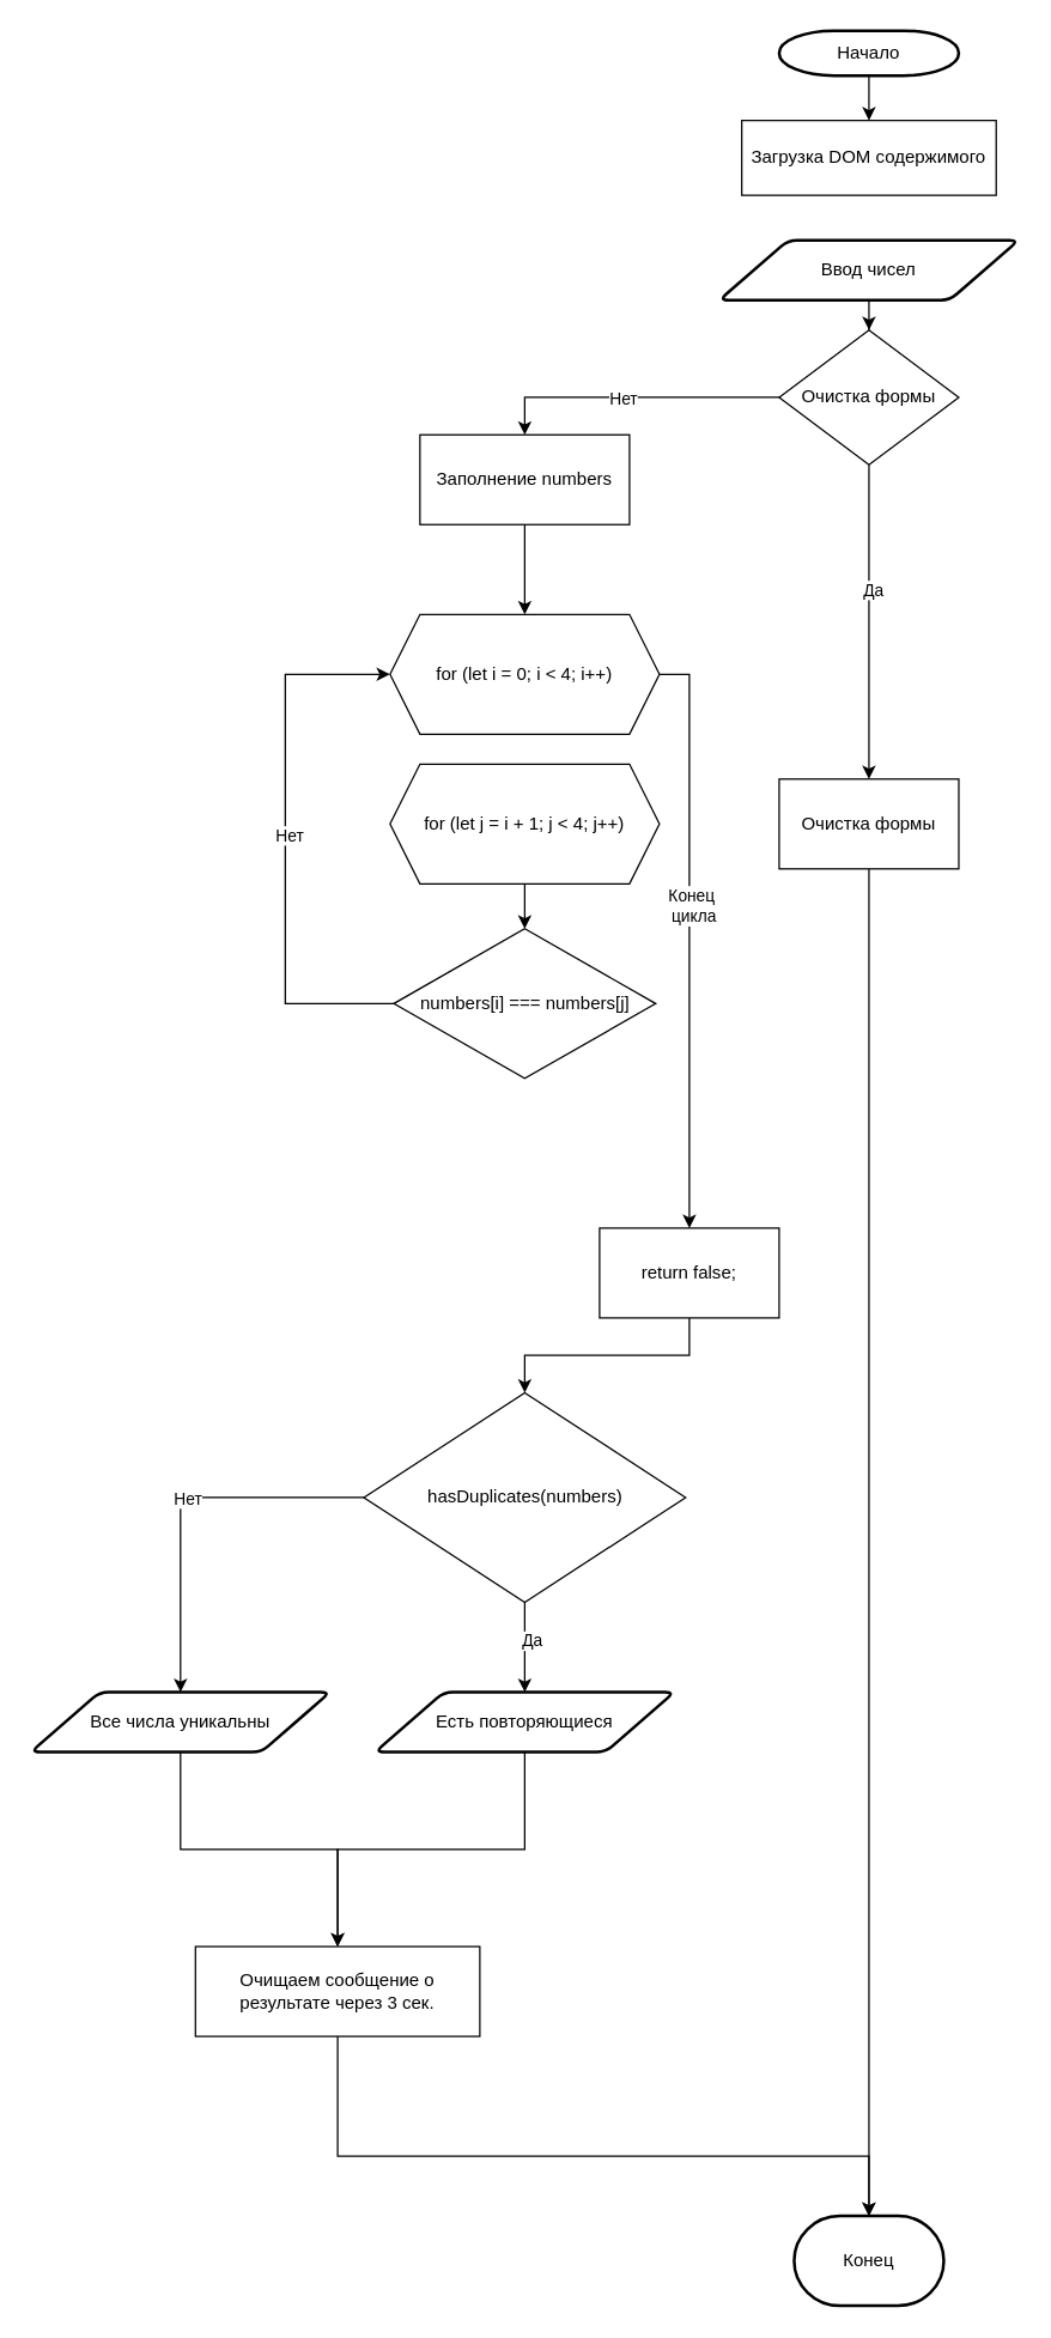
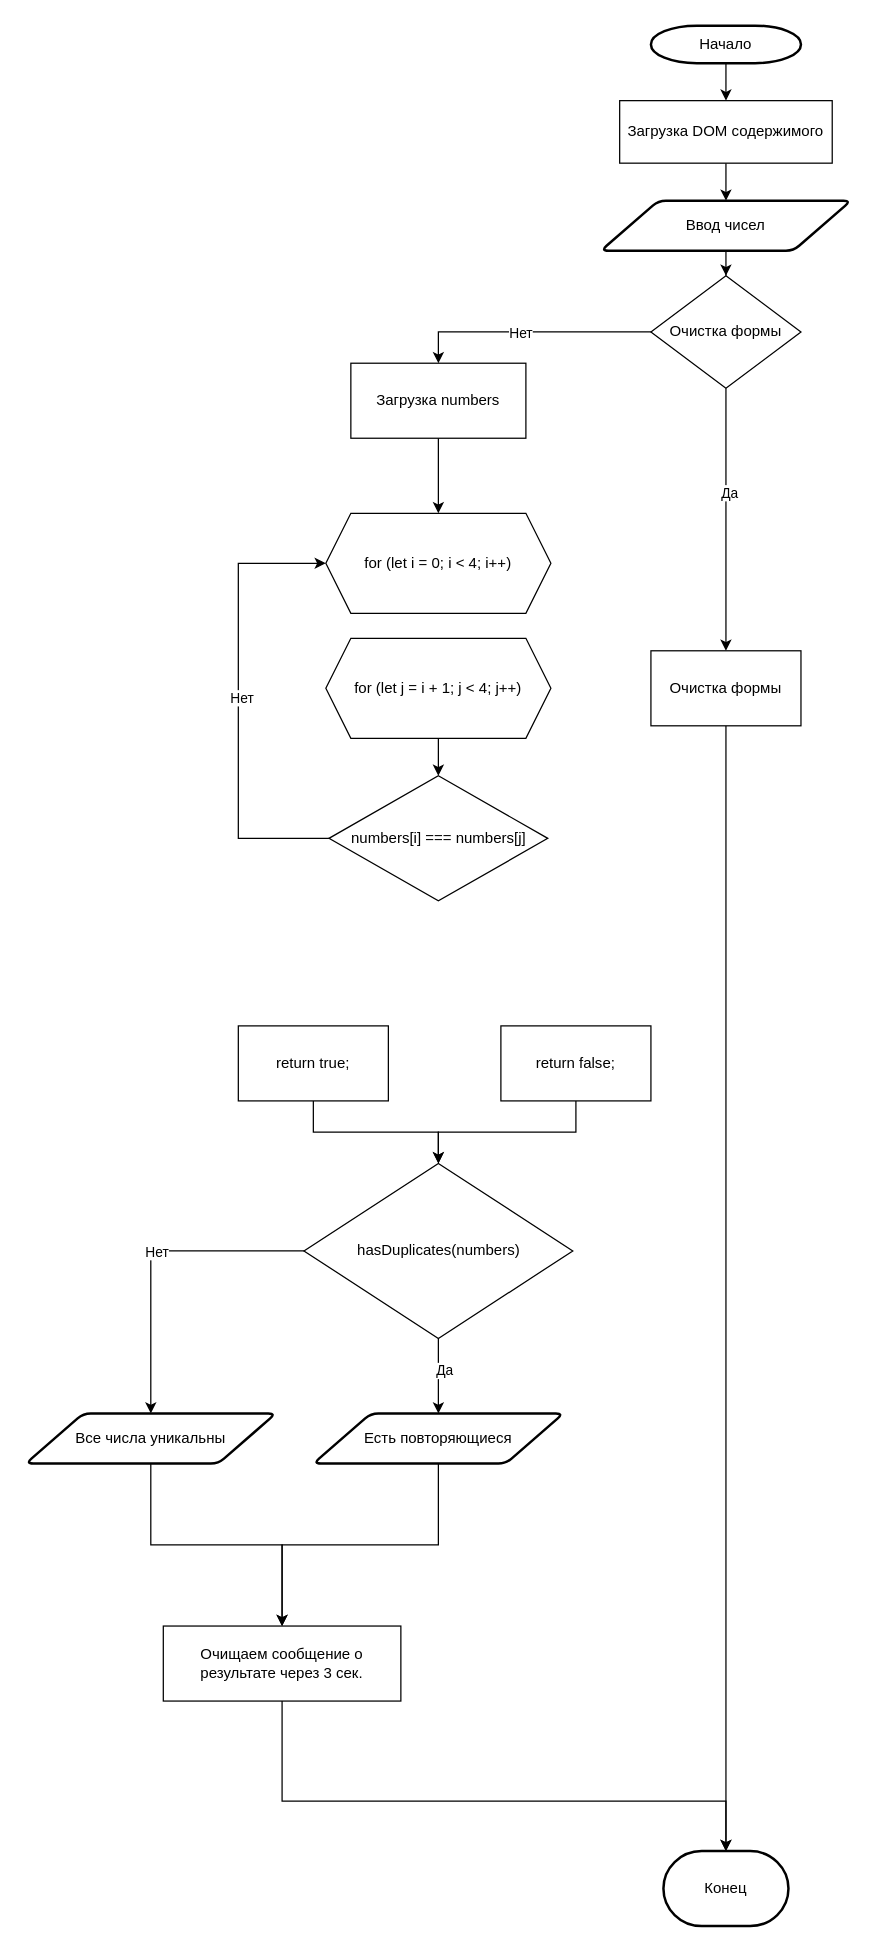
+ <mxCell id="5" value="" style="edgeStyle=orthogonalEdgeStyle;rounded=0;orthogonalLoop=1;jettySize=auto;html=1;" edge="1" parent="1" source="6" target="8"><mxGeometry relative="1" as="geometry" /></mxCell>
- <mxCell id="17" value="Заполнение numbers" style="whiteSpace=wrap;html=1;" vertex="1" parent="1"><mxGeometry x="280" y="290" width="140" height="60" as="geometry" /></mxCell>
+ <mxCell id="17" value="Загрузка numbers" style="whiteSpace=wrap;html=1;" vertex="1" parent="1"><mxGeometry x="280" y="290" width="140" height="60" as="geometry" /></mxCell>
- <mxCell id="18" style="edgeStyle=orthogonalEdgeStyle;rounded=0;orthogonalLoop=1;jettySize=auto;html=1;entryX=0.5;entryY=0;entryDx=0;entryDy=0;" edge="1" parent="1" source="20" target="27"><mxGeometry relative="1" as="geometry"><Array as="points"><mxPoint x="460" y="450" /></Array></mxGeometry></mxCell>
- <mxCell id="19" value="Конец&amp;nbsp;&lt;br&gt;цикла" style="edgeLabel;html=1;align=center;verticalAlign=middle;resizable=0;points=[];" vertex="1" connectable="0" parent="18"><mxGeometry x="-0.11" y="2" relative="1" as="geometry"><mxPoint as="offset" /></mxGeometry></mxCell>
+ <mxCell id="40" value="return true;" style="rounded=0;whiteSpace=wrap;html=1;" vertex="1" parent="1"><mxGeometry x="190" y="820" width="120" height="60" as="geometry" /></mxCell>
+ <mxCell id="39" style="edgeStyle=orthogonalEdgeStyle;rounded=0;orthogonalLoop=1;jettySize=auto;html=1;" edge="1" parent="1" source="40" target="32"><mxGeometry relative="1" as="geometry" /></mxCell>
